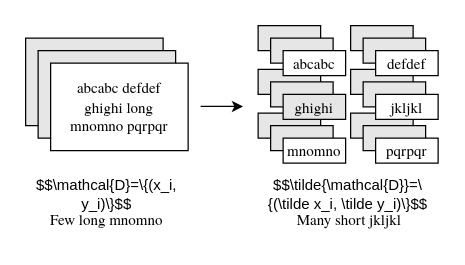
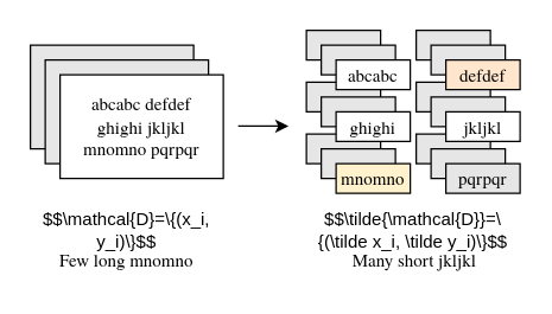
- <mxCell id="20" value="&lt;font face=&quot;TeX Gyre Termes&quot;&gt;defdef&lt;/font&gt;" style="rounded=0;whiteSpace=wrap;html=1;" parent="1" vertex="1"><mxGeometry x="300" y="40" width="50" height="20" as="geometry" /></mxCell>
+ <mxCell id="20" value="&lt;font face=&quot;TeX Gyre Termes&quot;&gt;defdef&lt;/font&gt;" style="rounded=0;whiteSpace=wrap;html=1;fillColor=#ffe6cc;" parent="1" vertex="1"><mxGeometry x="300" y="40" width="50" height="20" as="geometry" /></mxCell>
- <mxCell id="24" value="&lt;font face=&quot;TeX Gyre Termes&quot;&gt;abcabc defdef&lt;br&gt;ghighi long&lt;br&gt;mnomno pqrpqr&lt;br&gt;&lt;/font&gt;" style="text;html=1;strokeColor=none;fillColor=none;align=center;verticalAlign=middle;whiteSpace=wrap;rounded=0;" parent="1" vertex="1"><mxGeometry x="40" y="50" width="110" height="70" as="geometry" /></mxCell>
+ <mxCell id="24" value="&lt;font face=&quot;TeX Gyre Termes&quot;&gt;abcabc defdef&lt;br&gt;ghighi jkljkl&lt;br&gt;mnomno pqrpqr&lt;br&gt;&lt;/font&gt;" style="text;html=1;strokeColor=none;fillColor=none;align=center;verticalAlign=middle;whiteSpace=wrap;rounded=0;" parent="1" vertex="1"><mxGeometry x="40" y="50" width="110" height="70" as="geometry" /></mxCell>
- <mxCell id="11" value="&lt;font face=&quot;TeX Gyre Termes&quot;&gt;ghighi&lt;/font&gt;" style="rounded=0;whiteSpace=wrap;html=1;fillColor=#e6e6e6;" parent="1" vertex="1"><mxGeometry x="226" y="75" width="50" height="20" as="geometry" /></mxCell>
+ <mxCell id="11" value="&lt;font face=&quot;TeX Gyre Termes&quot;&gt;ghighi&lt;/font&gt;" style="rounded=0;whiteSpace=wrap;html=1;" parent="1" vertex="1"><mxGeometry x="226" y="75" width="50" height="20" as="geometry" /></mxCell>
- <mxCell id="5" value="&lt;font face=&quot;TeX Gyre Termes&quot;&gt;mnomno&lt;/font&gt;" style="rounded=0;whiteSpace=wrap;html=1;" parent="1" vertex="1"><mxGeometry x="226" y="110" width="50" height="20" as="geometry" /></mxCell>
+ <mxCell id="5" value="&lt;font face=&quot;TeX Gyre Termes&quot;&gt;mnomno&lt;/font&gt;" style="rounded=0;whiteSpace=wrap;html=1;fillColor=#fff2cc;" parent="1" vertex="1"><mxGeometry x="226" y="110" width="50" height="20" as="geometry" /></mxCell>
- <mxCell id="7" value="&lt;font face=&quot;TeX Gyre Termes&quot;&gt;pqrpqr&lt;/font&gt;" style="rounded=0;whiteSpace=wrap;html=1;" parent="1" vertex="1"><mxGeometry x="300" y="110" width="50" height="20" as="geometry" /></mxCell>
+ <mxCell id="7" value="&lt;font face=&quot;TeX Gyre Termes&quot;&gt;pqrpqr&lt;/font&gt;" style="rounded=0;whiteSpace=wrap;html=1;fillColor=#e6e6e6;" parent="1" vertex="1"><mxGeometry x="300" y="110" width="50" height="20" as="geometry" /></mxCell>
